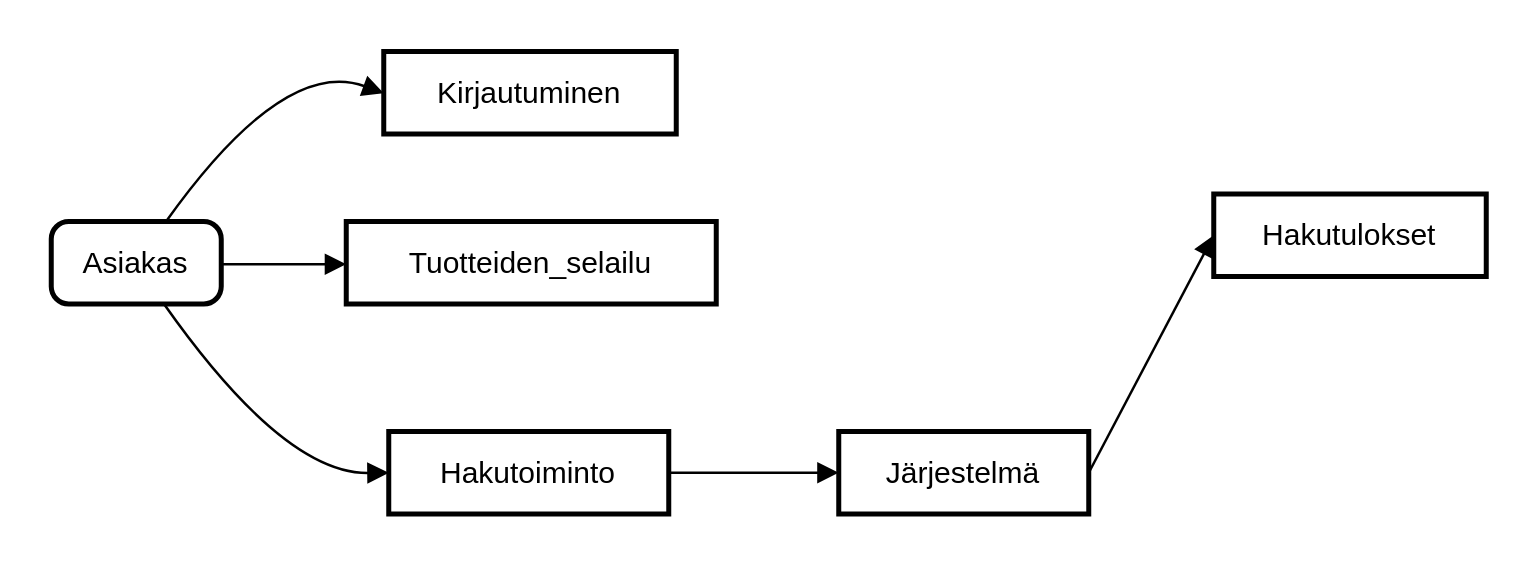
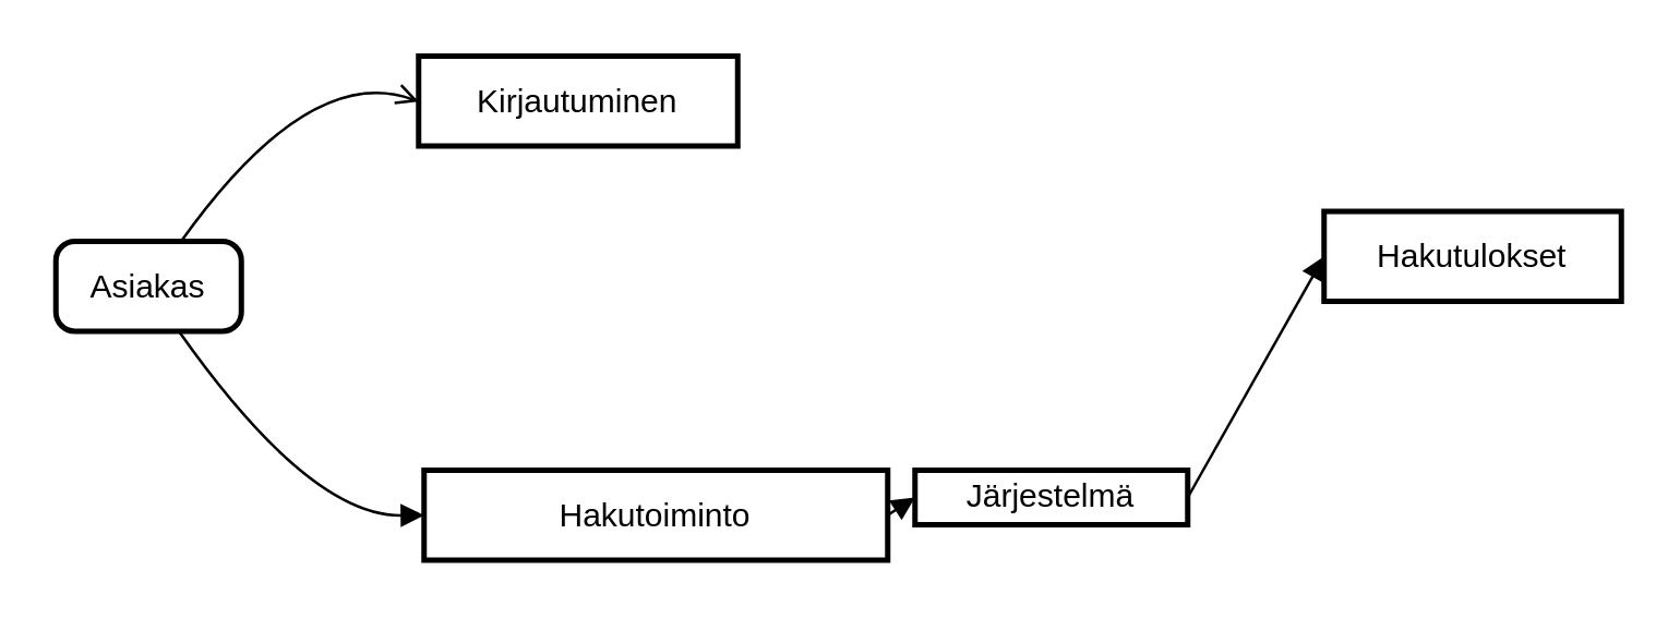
- <mxCell id="8" value="" style="curved=1;startArrow=none;endArrow=block;exitX=0.671;exitY=0.012;entryX=0.001;entryY=0.506;" edge="1" parent="1" source="2" target="3"><mxGeometry relative="1" as="geometry"><Array as="points"><mxPoint x="113" y="22" /></Array></mxGeometry></mxCell>
+ <mxCell id="8" value="" style="curved=1;startArrow=none;endArrow=open;exitX=0.671;exitY=0.012;entryX=0.001;entryY=0.506;" edge="1" parent="1" source="2" target="3"><mxGeometry relative="1" as="geometry"><Array as="points"><mxPoint x="113" y="22" /></Array></mxGeometry></mxCell>
- <mxCell id="4" value="Tuotteiden_selailu" style="whiteSpace=wrap;strokeWidth=2;" vertex="1" parent="1"><mxGeometry x="138" y="88" width="148" height="33" as="geometry" /></mxCell>
- <mxCell id="9" value="" style="curved=1;startArrow=none;endArrow=block;exitX=0.995;exitY=0.518;entryX=-0.002;entryY=0.518;" edge="1" parent="1" source="2" target="4"><mxGeometry relative="1" as="geometry"><Array as="points" /></mxGeometry></mxCell>
- <mxCell id="5" value="Hakutoiminto" style="whiteSpace=wrap;strokeWidth=2;" vertex="1" parent="1"><mxGeometry x="155" y="172" width="112" height="33" as="geometry" /></mxCell>
+ <mxCell id="5" value="Hakutoiminto" style="whiteSpace=wrap;strokeWidth=2;" vertex="1" parent="1"><mxGeometry x="155" y="172" width="170" height="33" as="geometry" /></mxCell>
- <mxCell id="6" value="Järjestelmä" style="whiteSpace=wrap;strokeWidth=2;" vertex="1" parent="1"><mxGeometry x="335" y="172" width="100" height="33" as="geometry" /></mxCell>
+ <mxCell id="6" value="Järjestelmä" style="whiteSpace=wrap;strokeWidth=2;" vertex="1" parent="1"><mxGeometry x="335" y="172" width="100" height="20" as="geometry" /></mxCell>
